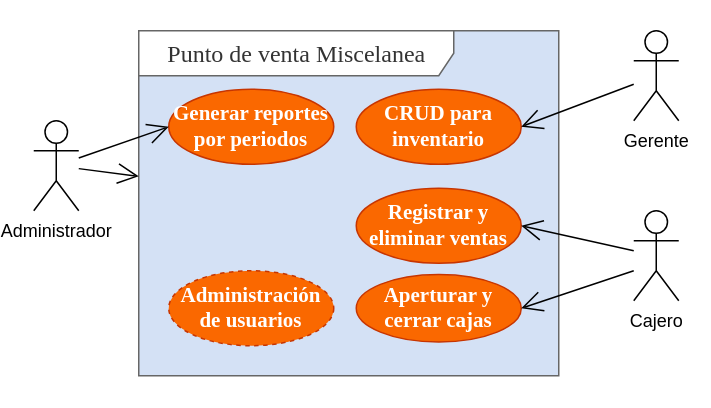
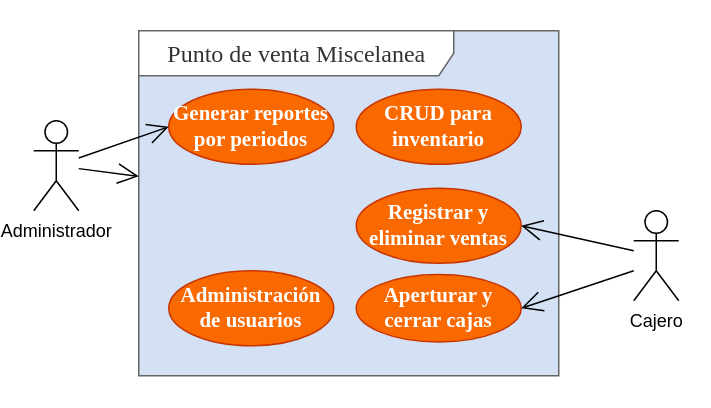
- <mxCell id="10" value="Gerente" style="shape=umlActor;verticalLabelPosition=bottom;verticalAlign=top;html=1;" vertex="1" parent="1"><mxGeometry x="420" y="20" width="30" height="60" as="geometry" /></mxCell>
- <mxCell id="13" value="" style="endArrow=open;endFill=1;endSize=12;html=1;fontFamily=Comic Sans MS;fontSize=16;fontColor=#FFFFFF;entryX=1;entryY=0.5;entryDx=0;entryDy=0;" edge="1" parent="1" source="10" target="6"><mxGeometry width="160" relative="1" as="geometry"><mxPoint x="410" y="40" as="sourcePoint" /><mxPoint x="350" y="170" as="targetPoint" /></mxGeometry></mxCell>
- <mxCell id="5" value="Administración de usuarios" style="ellipse;whiteSpace=wrap;html=1;fillColor=#fa6800;strokeColor=#C73500;fontColor=#FFFFFF;labelBorderColor=none;fontStyle=1;fontFamily=Times New Roman;fontSize=14;dashed=1;" vertex="1" parent="1"><mxGeometry x="110" y="180" width="110" height="50" as="geometry" /></mxCell>
+ <mxCell id="5" value="Administración de usuarios" style="ellipse;whiteSpace=wrap;html=1;fillColor=#fa6800;strokeColor=#C73500;fontColor=#FFFFFF;labelBorderColor=none;fontStyle=1;fontFamily=Times New Roman;fontSize=14;" vertex="1" parent="1"><mxGeometry x="110" y="180" width="110" height="50" as="geometry" /></mxCell>
